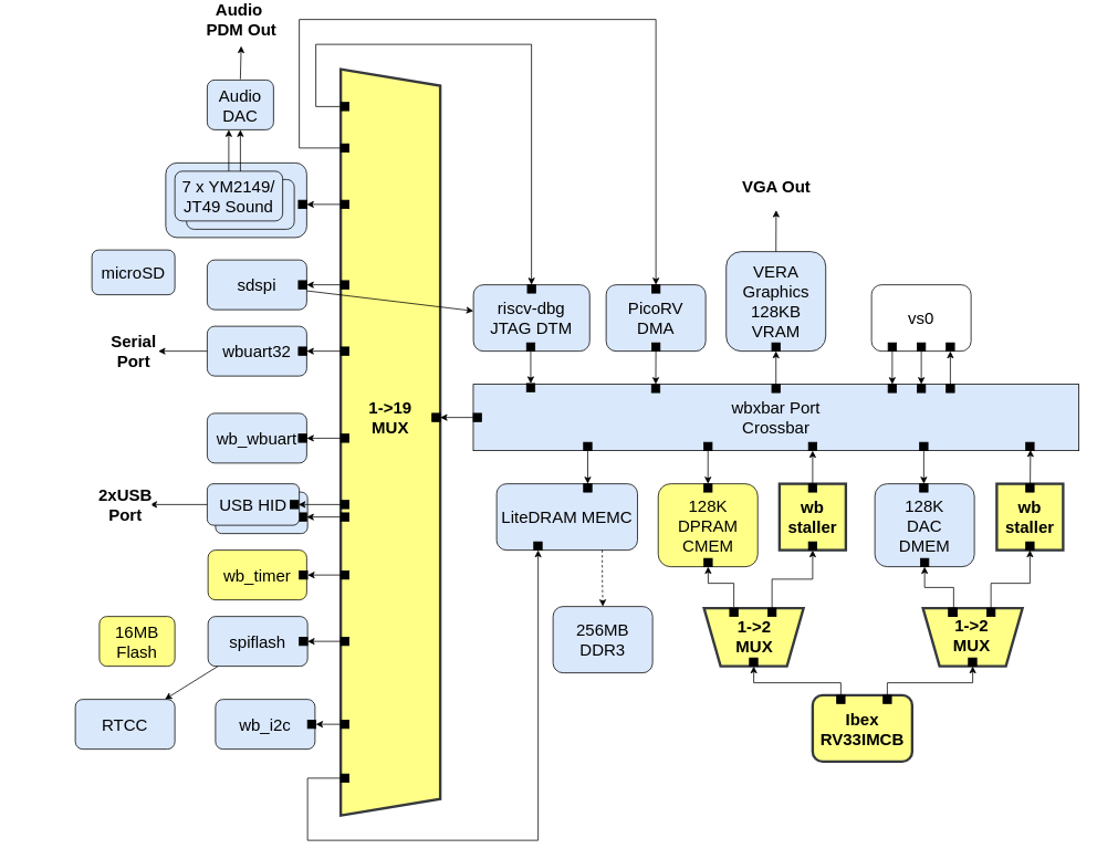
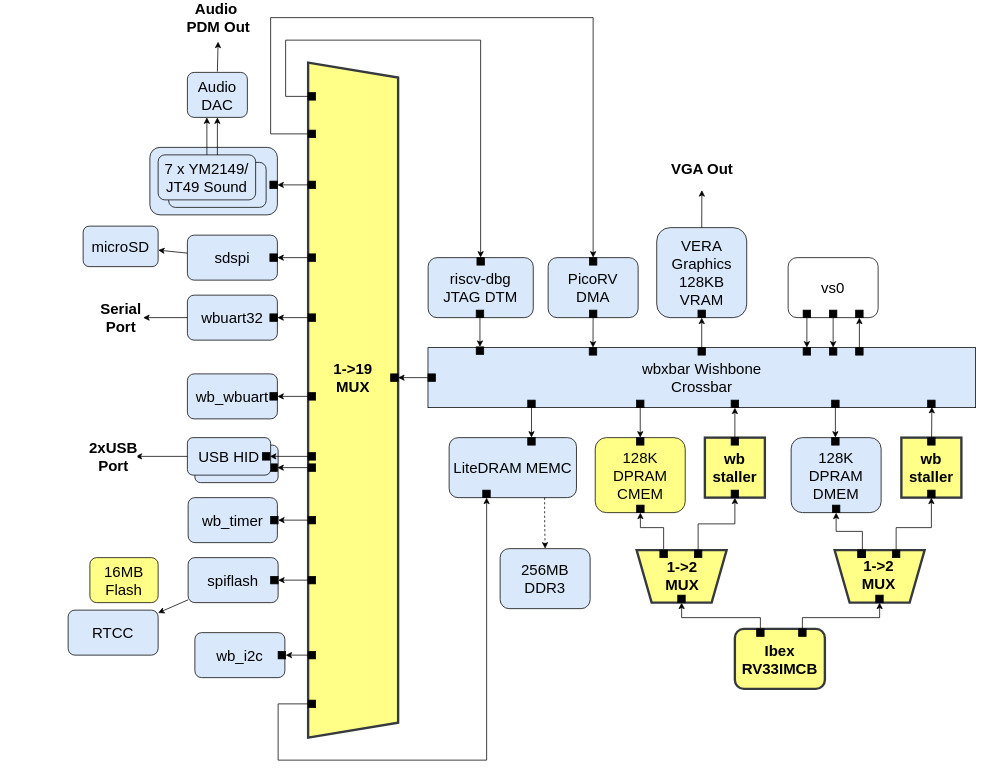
- <mxCell id="61" value="" style="endArrow=classic;html=1;rounded=0;fontSize=20;strokeColor=default;" parent="1" source="32" target="87" edge="1"><mxGeometry width="50" height="50" relative="1" as="geometry"><mxPoint x="440" y="570" as="sourcePoint" /><mxPoint x="490" y="520" as="targetPoint" /></mxGeometry></mxCell>
+ <mxCell id="61" value="" style="endArrow=classic;html=1;rounded=0;fontSize=20;strokeColor=default;" parent="1" source="32" target="60" edge="1"><mxGeometry width="50" height="50" relative="1" as="geometry"><mxPoint x="440" y="570" as="sourcePoint" /><mxPoint x="490" y="520" as="targetPoint" /></mxGeometry></mxCell>
- <mxCell id="9" value="wbxbar Port&lt;br&gt;Crossbar" style="rounded=0;whiteSpace=wrap;html=1;fontSize=20;fontStyle=0;fillColor=#DAE8FC;" parent="1" vertex="1"><mxGeometry x="569.8" y="460" width="730.2" height="80" as="geometry" /></mxCell>
+ <mxCell id="9" value="wbxbar Wishbone&lt;br&gt;Crossbar" style="rounded=0;whiteSpace=wrap;html=1;fontSize=20;fontStyle=0;fillColor=#DAE8FC;" parent="1" vertex="1"><mxGeometry x="569.8" y="460" width="730.2" height="80" as="geometry" /></mxCell>
- <mxCell id="90" value="128K&lt;br&gt;DAC&lt;br&gt;DMEM" style="rounded=1;whiteSpace=wrap;html=1;fontSize=20;fillColor=#DAE8FC;" parent="1" vertex="1"><mxGeometry x="1054" y="580" width="120" height="100" as="geometry" /></mxCell>
+ <mxCell id="90" value="128K&lt;br&gt;DPRAM&lt;br&gt;DMEM" style="rounded=1;whiteSpace=wrap;html=1;fontSize=20;fillColor=#DAE8FC;" parent="1" vertex="1"><mxGeometry x="1054" y="580" width="120" height="100" as="geometry" /></mxCell>
- <mxCell id="45" value="&lt;font style=&quot;font-size: 20px;&quot;&gt;wb_timer&lt;br style=&quot;font-size: 20px;&quot;&gt;&lt;/font&gt;" style="rounded=1;whiteSpace=wrap;html=1;fillColor=#ffff88;strokeColor=default;fontSize=20;" parent="1" vertex="1"><mxGeometry x="250" y="660" width="119" height="60" as="geometry" /></mxCell>
+ <mxCell id="45" value="&lt;font style=&quot;font-size: 20px;&quot;&gt;wb_timer&lt;br style=&quot;font-size: 20px;&quot;&gt;&lt;/font&gt;" style="rounded=1;whiteSpace=wrap;html=1;fillColor=#DAE8FC;strokeColor=default;fontSize=20;" parent="1" vertex="1"><mxGeometry x="250" y="660" width="119" height="60" as="geometry" /></mxCell>
- <mxCell id="74" value="RTCC" style="rounded=1;whiteSpace=wrap;html=1;fontSize=20;align=center;fillColor=#dae8fc;strokeColor=#000000;" parent="1" vertex="1"><mxGeometry x="90" y="840" width="120" height="60" as="geometry" /></mxCell>
+ <mxCell id="74" value="RTCC" style="rounded=1;whiteSpace=wrap;html=1;fontSize=20;align=center;fillColor=#dae8fc;strokeColor=#000000;" parent="1" vertex="1"><mxGeometry x="90" y="810" width="120" height="60" as="geometry" /></mxCell>
